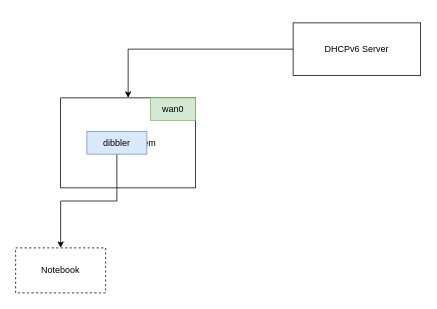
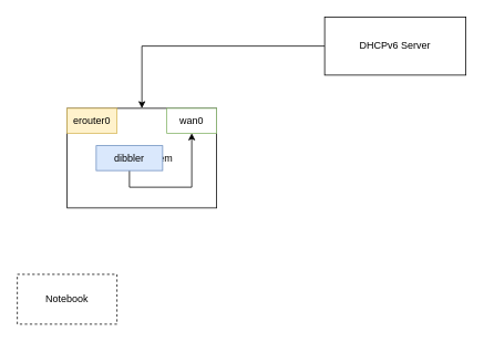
- <mxCell id="9" value="DHCPv6 Server" style="rounded=0;whiteSpace=wrap;html=1;" vertex="1" parent="1"><mxGeometry x="390" y="30" width="170" height="70" as="geometry" /></mxCell>
+ <mxCell id="9" value="DHCPv6 Server" style="rounded=0;whiteSpace=wrap;html=1;" vertex="1" parent="1"><mxGeometry x="390" y="20" width="170" height="70" as="geometry" /></mxCell>
+ <mxCell id="7" value="erouter0" style="rounded=0;whiteSpace=wrap;html=1;fillColor=#fff2cc;strokeColor=#d6b656;" vertex="1" parent="1"><mxGeometry x="80" y="130" width="60" height="30" as="geometry" /></mxCell>
- <mxCell id="6" value="wan0" style="rounded=0;whiteSpace=wrap;html=1;fillColor=#d5e8d4;strokeColor=#82b366;" vertex="1" parent="1"><mxGeometry x="200" y="130" width="60" height="30" as="geometry" /></mxCell>
+ <mxCell id="6" value="wan0" style="rounded=0;whiteSpace=wrap;html=1;fillColor=#ffffff;strokeColor=#82b366;" vertex="1" parent="1"><mxGeometry x="200" y="130" width="60" height="30" as="geometry" /></mxCell>
- <mxCell id="4" style="edgeStyle=orthogonalEdgeStyle;rounded=0;orthogonalLoop=1;jettySize=auto;html=1;exitX=0.5;exitY=1;exitDx=0;exitDy=0;" edge="1" parent="1" source="5" target="3"><mxGeometry relative="1" as="geometry" /></mxCell>
+ <mxCell id="4" style="edgeStyle=orthogonalEdgeStyle;rounded=0;orthogonalLoop=1;jettySize=auto;html=1;exitX=0.5;exitY=1;exitDx=0;exitDy=0;" edge="1" parent="1" source="5" target="6"><mxGeometry relative="1" as="geometry" /></mxCell>
